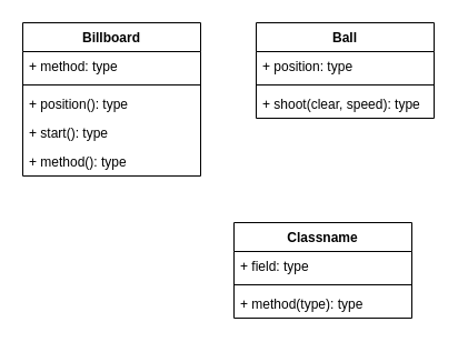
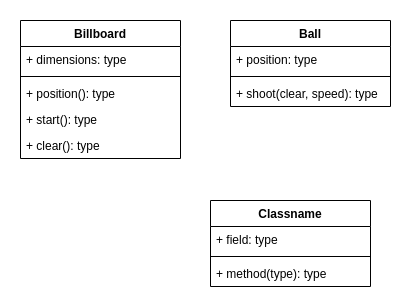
- <mxCell id="3" value="+ method: type" style="text;strokeColor=none;fillColor=none;align=left;verticalAlign=top;spacingLeft=4;spacingRight=4;overflow=hidden;rotatable=0;points=[[0,0.5],[1,0.5]];portConstraint=eastwest;" parent="2" vertex="1"><mxGeometry y="26" width="160" height="26" as="geometry" /></mxCell>
+ <mxCell id="3" value="+ dimensions: type" style="text;strokeColor=none;fillColor=none;align=left;verticalAlign=top;spacingLeft=4;spacingRight=4;overflow=hidden;rotatable=0;points=[[0,0.5],[1,0.5]];portConstraint=eastwest;" parent="2" vertex="1"><mxGeometry y="26" width="160" height="26" as="geometry" /></mxCell>
- <mxCell id="7" value="+ method(): type" style="text;strokeColor=none;fillColor=none;align=left;verticalAlign=top;spacingLeft=4;spacingRight=4;overflow=hidden;rotatable=0;points=[[0,0.5],[1,0.5]];portConstraint=eastwest;" parent="2" vertex="1"><mxGeometry y="112" width="160" height="26" as="geometry" /></mxCell>
+ <mxCell id="7" value="+ clear(): type" style="text;strokeColor=none;fillColor=none;align=left;verticalAlign=top;spacingLeft=4;spacingRight=4;overflow=hidden;rotatable=0;points=[[0,0.5],[1,0.5]];portConstraint=eastwest;" parent="2" vertex="1"><mxGeometry y="112" width="160" height="26" as="geometry" /></mxCell>
